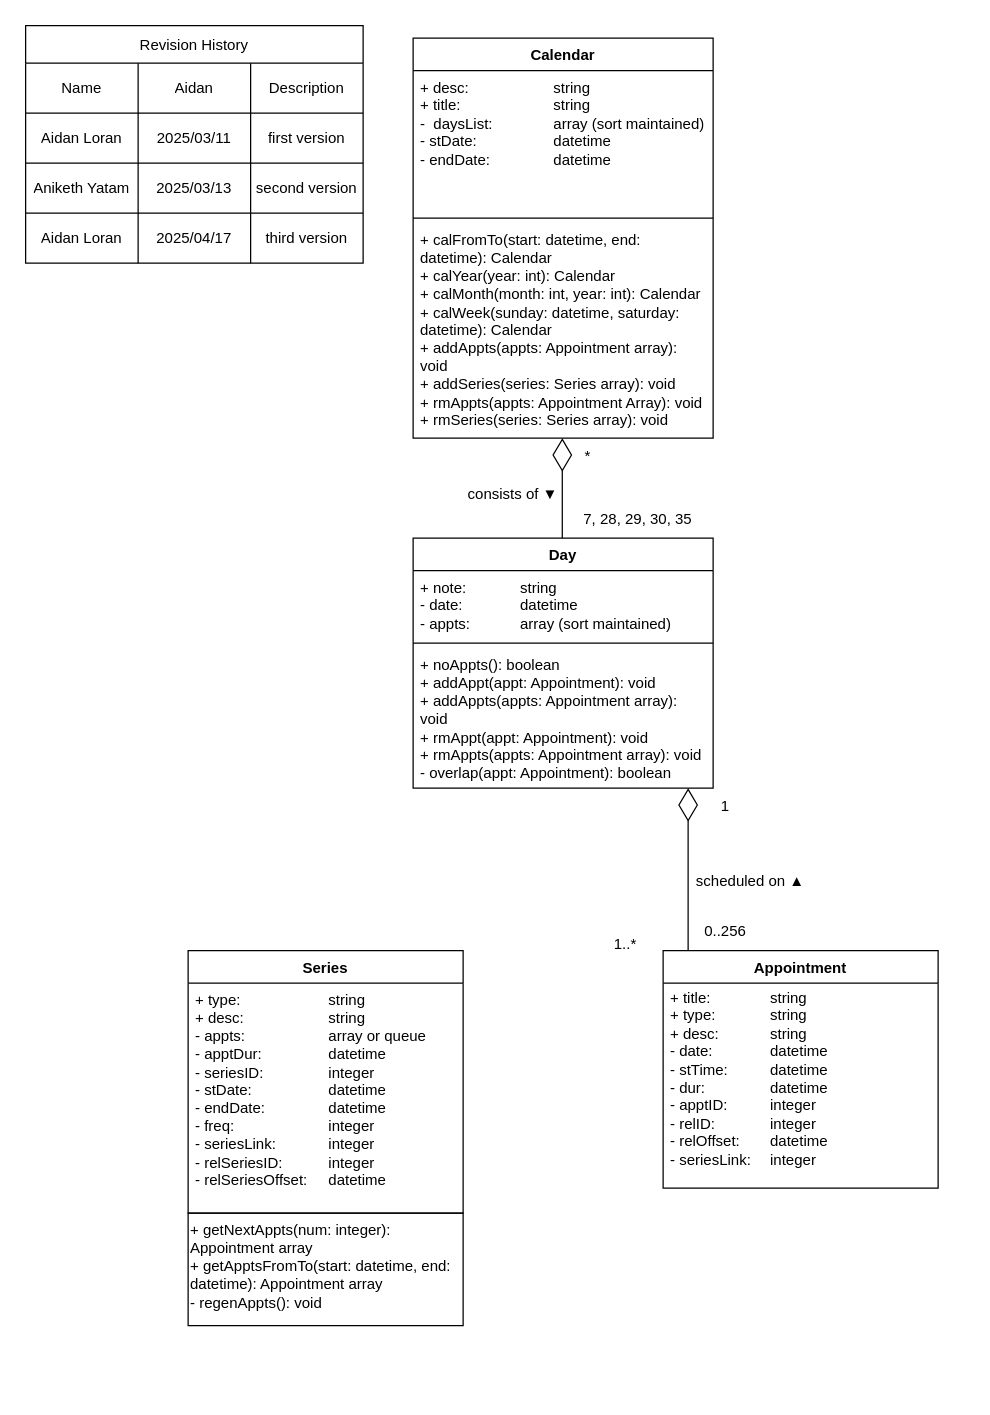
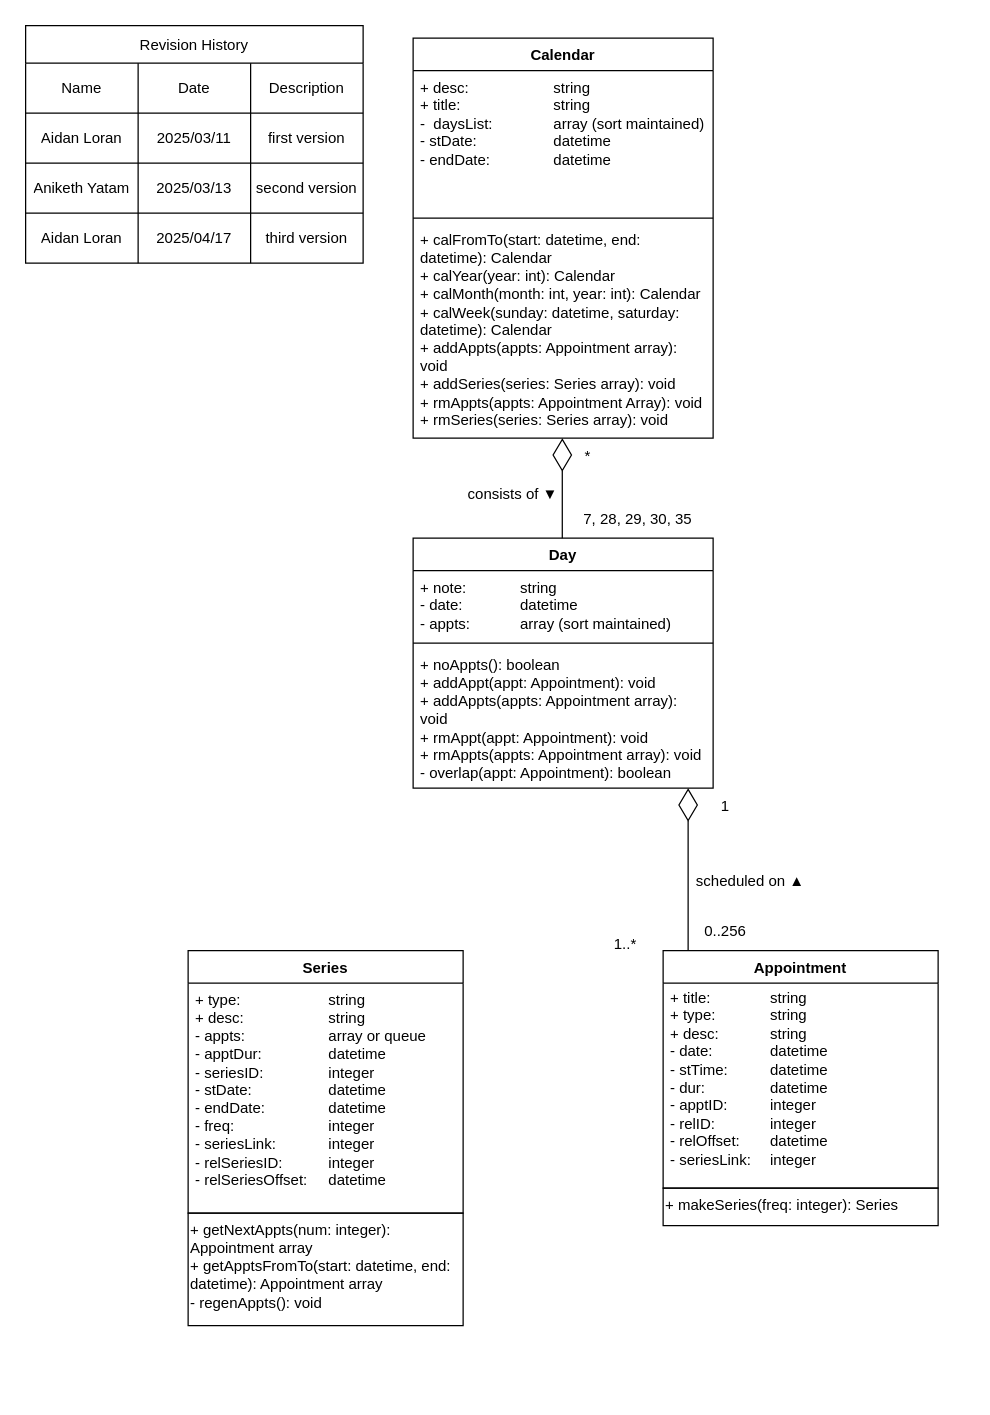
- <mxCell id="17" value="Aidan" style="shape=partialRectangle;html=1;whiteSpace=wrap;connectable=0;strokeColor=inherit;overflow=hidden;fillColor=none;top=0;left=0;bottom=0;right=0;pointerEvents=1;" parent="15" vertex="1"><mxGeometry x="90" width="90" height="40" as="geometry"><mxRectangle width="90" height="40" as="alternateBounds" /></mxGeometry></mxCell>
+ <mxCell id="17" value="Date" style="shape=partialRectangle;html=1;whiteSpace=wrap;connectable=0;strokeColor=inherit;overflow=hidden;fillColor=none;top=0;left=0;bottom=0;right=0;pointerEvents=1;" parent="15" vertex="1"><mxGeometry x="90" width="90" height="40" as="geometry"><mxRectangle width="90" height="40" as="alternateBounds" /></mxGeometry></mxCell>
+ <mxCell id="34" value="+ makeSeries(freq: integer): Series&amp;nbsp;&lt;div&gt;&lt;br&gt;&lt;/div&gt;" style="rounded=0;whiteSpace=wrap;html=1;fillColor=none;align=left;verticalAlign=top;" parent="31" vertex="1"><mxGeometry y="190" width="220" height="30" as="geometry" /></mxCell>
